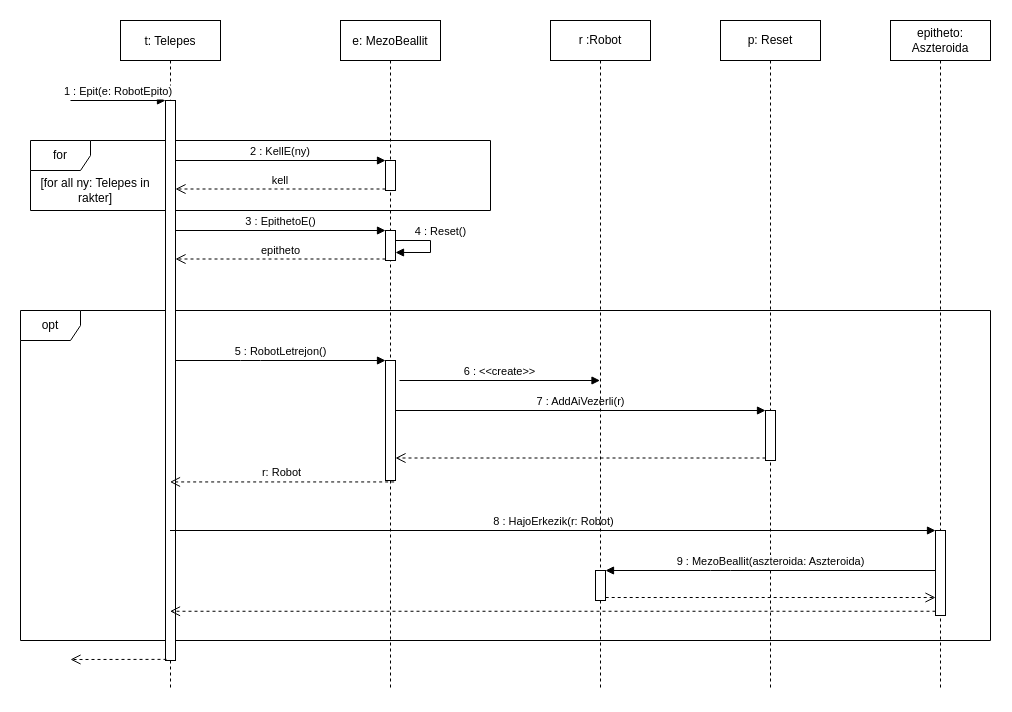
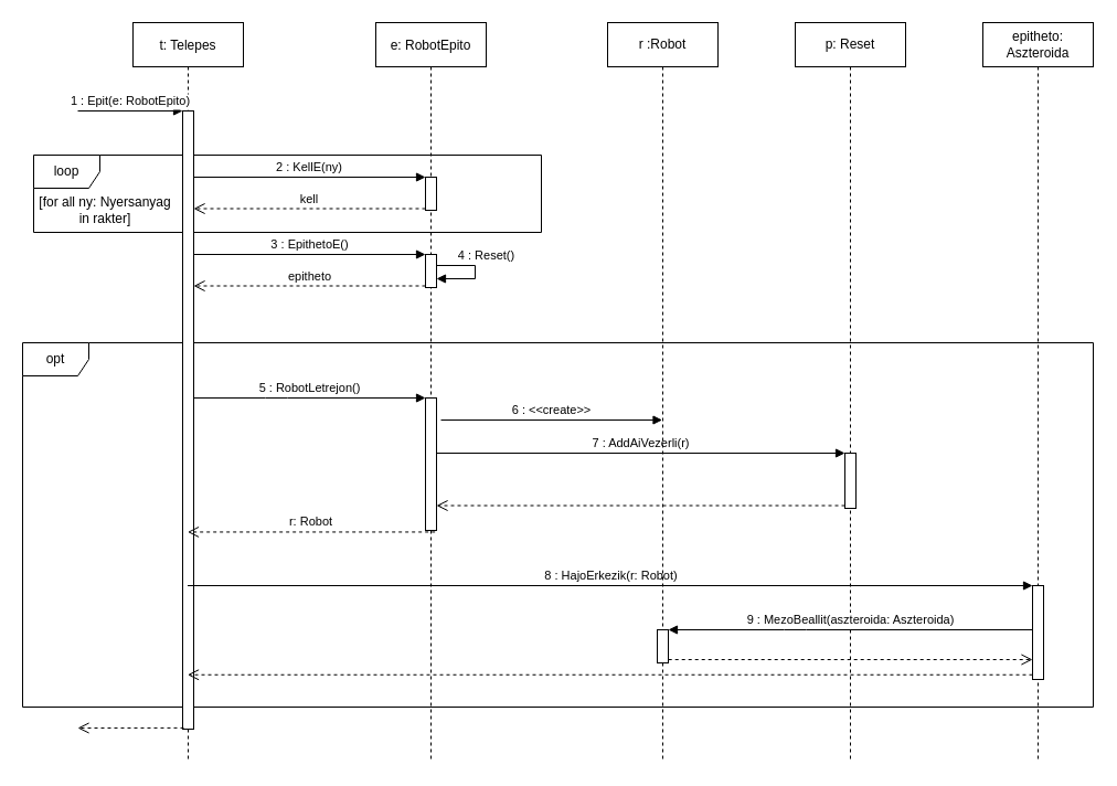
- <mxCell id="8" value="e: MezoBeallit" style="shape=umlLifeline;perimeter=lifelinePerimeter;container=1;collapsible=0;recursiveResize=0;rounded=0;shadow=0;strokeWidth=1;" parent="1" vertex="1"><mxGeometry x="340" y="20" width="100" height="670" as="geometry" /></mxCell>
+ <mxCell id="8" value="e: RobotEpito" style="shape=umlLifeline;perimeter=lifelinePerimeter;container=1;collapsible=0;recursiveResize=0;rounded=0;shadow=0;strokeWidth=1;" parent="1" vertex="1"><mxGeometry x="340" y="20" width="100" height="670" as="geometry" /></mxCell>
- <mxCell id="4" value="for" style="shape=umlFrame;whiteSpace=wrap;html=1;" parent="1" vertex="1"><mxGeometry x="30" y="140" width="460" height="70" as="geometry" /></mxCell>
+ <mxCell id="4" value="loop" style="shape=umlFrame;whiteSpace=wrap;html=1;" parent="1" vertex="1"><mxGeometry x="30" y="140" width="460" height="70" as="geometry" /></mxCell>
- <mxCell id="15" value="[for all ny: Telepes in rakter]" style="text;html=1;strokeColor=none;fillColor=none;align=center;verticalAlign=middle;whiteSpace=wrap;rounded=0;" parent="1" vertex="1"><mxGeometry x="30" y="180" width="130" height="20" as="geometry" /></mxCell>
+ <mxCell id="15" value="[for all ny: Nyersanyag in rakter]" style="text;html=1;strokeColor=none;fillColor=none;align=center;verticalAlign=middle;whiteSpace=wrap;rounded=0;" parent="1" vertex="1"><mxGeometry x="30" y="180" width="130" height="20" as="geometry" /></mxCell>
